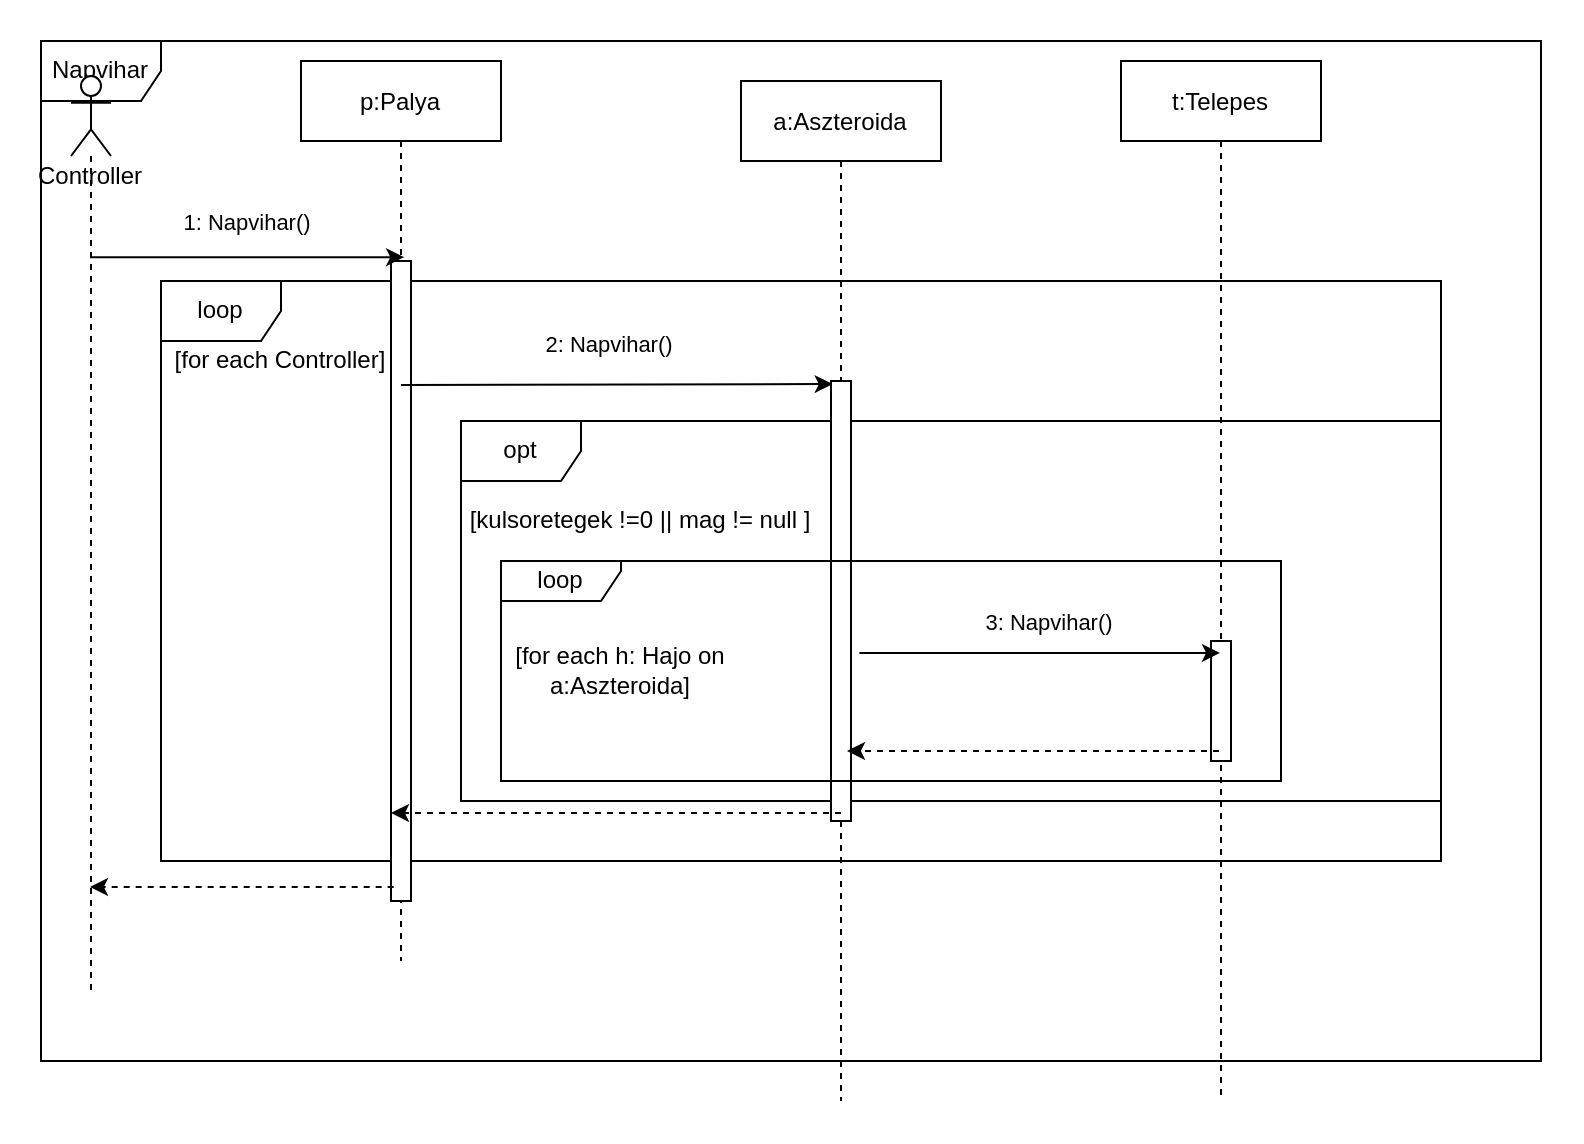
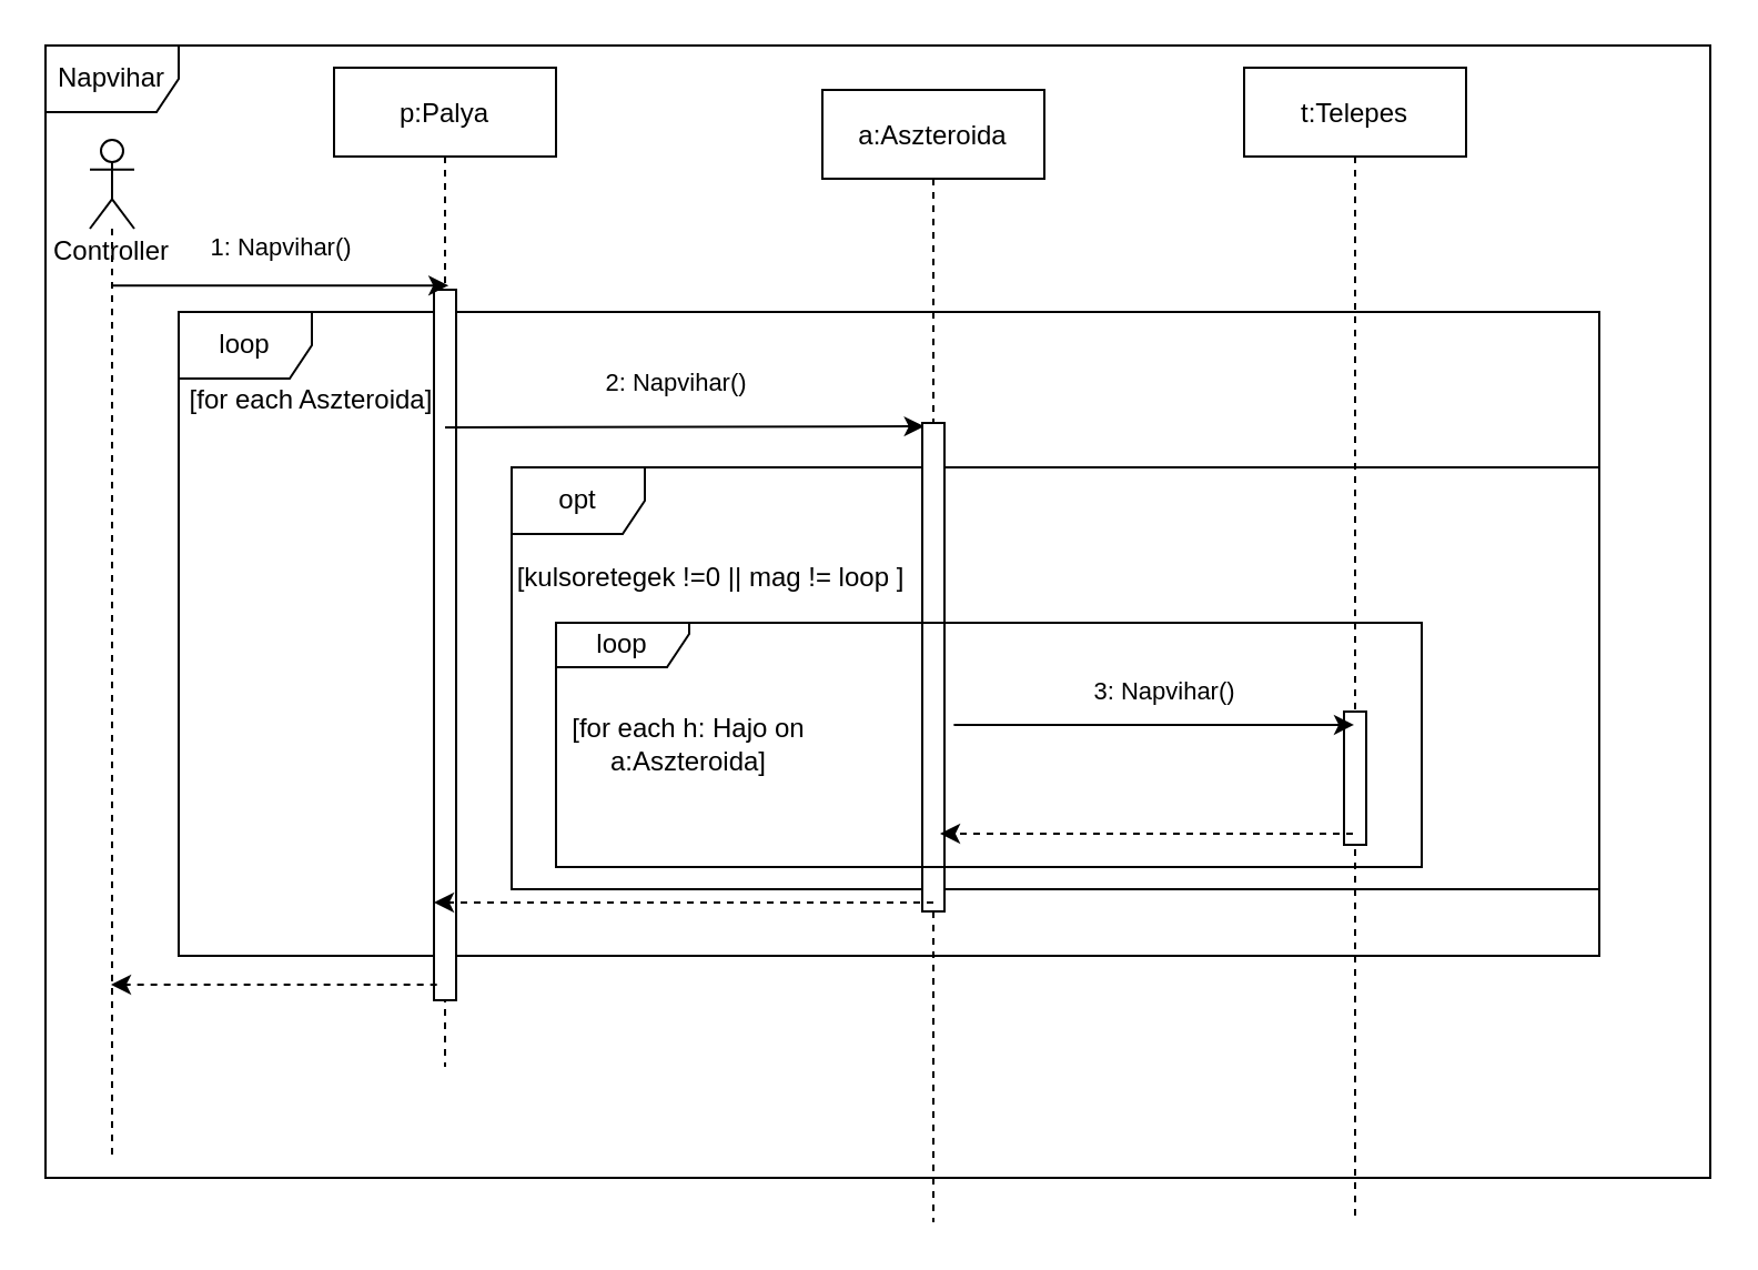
- <mxCell id="8" value="[for each Controller]" style="text;html=1;strokeColor=none;fillColor=none;align=center;verticalAlign=middle;whiteSpace=wrap;rounded=0;" vertex="1" parent="1"><mxGeometry x="80" y="170" width="120" height="20" as="geometry" /></mxCell>
+ <mxCell id="8" value="[for each Aszteroida]" style="text;html=1;strokeColor=none;fillColor=none;align=center;verticalAlign=middle;whiteSpace=wrap;rounded=0;" vertex="1" parent="1"><mxGeometry x="80" y="170" width="120" height="20" as="geometry" /></mxCell>
- <mxCell id="10" value="[kulsoretegek !=0 || mag != null ]" style="text;html=1;strokeColor=none;fillColor=none;align=center;verticalAlign=middle;whiteSpace=wrap;rounded=0;" vertex="1" parent="1"><mxGeometry x="220" y="250" width="200" height="20" as="geometry" /></mxCell>
+ <mxCell id="10" value="[kulsoretegek !=0 || mag != loop ]" style="text;html=1;strokeColor=none;fillColor=none;align=center;verticalAlign=middle;whiteSpace=wrap;rounded=0;" vertex="1" parent="1"><mxGeometry x="220" y="250" width="200" height="20" as="geometry" /></mxCell>
- <mxCell id="21" value="Controller" style="shape=umlLifeline;participant=umlActor;perimeter=lifelinePerimeter;whiteSpace=wrap;html=1;container=1;collapsible=0;recursiveResize=0;verticalAlign=top;spacingTop=36;outlineConnect=0;" vertex="1" parent="1"><mxGeometry x="35" y="37.5" width="20" height="457.5" as="geometry" /></mxCell>
+ <mxCell id="21" value="Controller" style="shape=umlLifeline;participant=umlActor;perimeter=lifelinePerimeter;whiteSpace=wrap;html=1;container=1;collapsible=0;recursiveResize=0;verticalAlign=top;spacingTop=36;outlineConnect=0;" vertex="1" parent="1"><mxGeometry x="40" y="62.5" width="20" height="457.5" as="geometry" /></mxCell>
